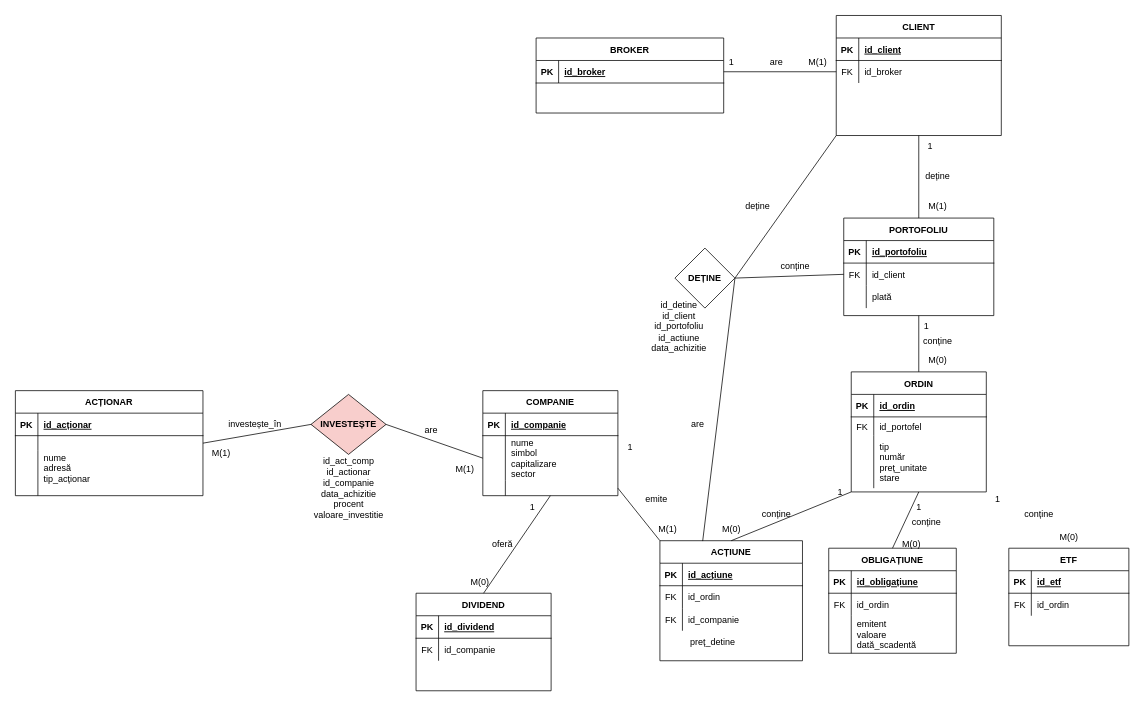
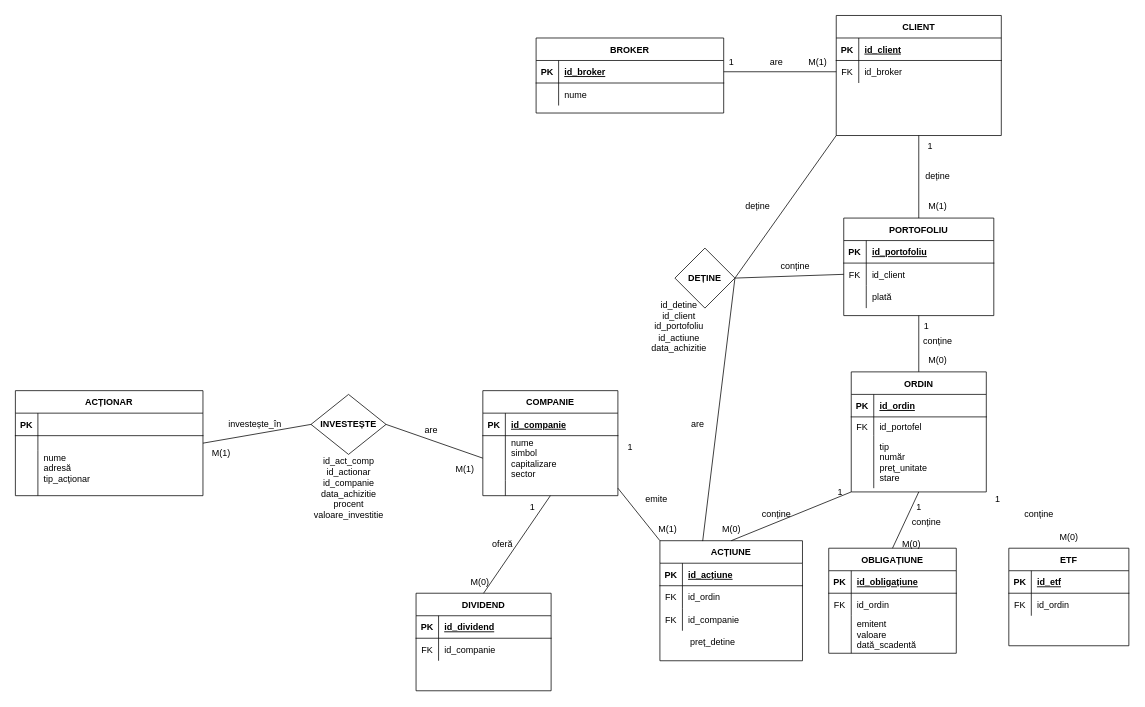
+ <mxCell id="8" value="nume" style="shape=partialRectangle;overflow=hidden;connectable=0;fillColor=none;top=0;left=0;bottom=0;right=0;align=left;spacingLeft=6;" parent="6" vertex="1"><mxGeometry x="30" width="220" height="30" as="geometry"><mxRectangle width="220" height="30" as="alternateBounds" /></mxGeometry></mxCell>
- <mxCell id="128" value="id_acționar" style="shape=partialRectangle;overflow=hidden;connectable=0;fillColor=none;top=0;left=0;bottom=0;right=0;align=left;spacingLeft=6;fontStyle=5;" parent="126" vertex="1"><mxGeometry x="30" width="220" height="30" as="geometry"><mxRectangle width="220" height="30" as="alternateBounds" /></mxGeometry></mxCell>
- <mxCell id="137" value="&lt;b&gt;INVESTEȘTE&lt;/b&gt;" style="rhombus;whiteSpace=wrap;html=1;fillColor=#f8cecc;" parent="1" vertex="1"><mxGeometry x="414" y="525" width="100" height="80" as="geometry" /></mxCell>
+ <mxCell id="137" value="&lt;b&gt;INVESTEȘTE&lt;/b&gt;" style="rhombus;whiteSpace=wrap;html=1;" parent="1" vertex="1"><mxGeometry x="414" y="525" width="100" height="80" as="geometry" /></mxCell>
